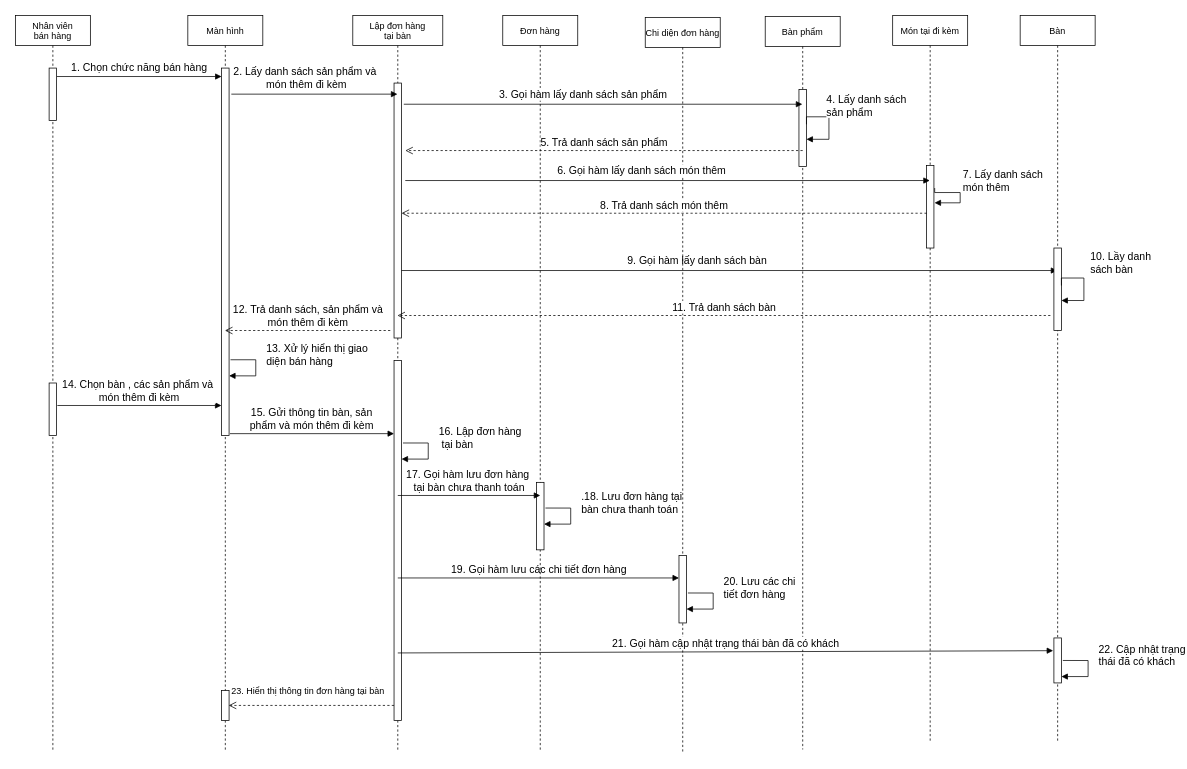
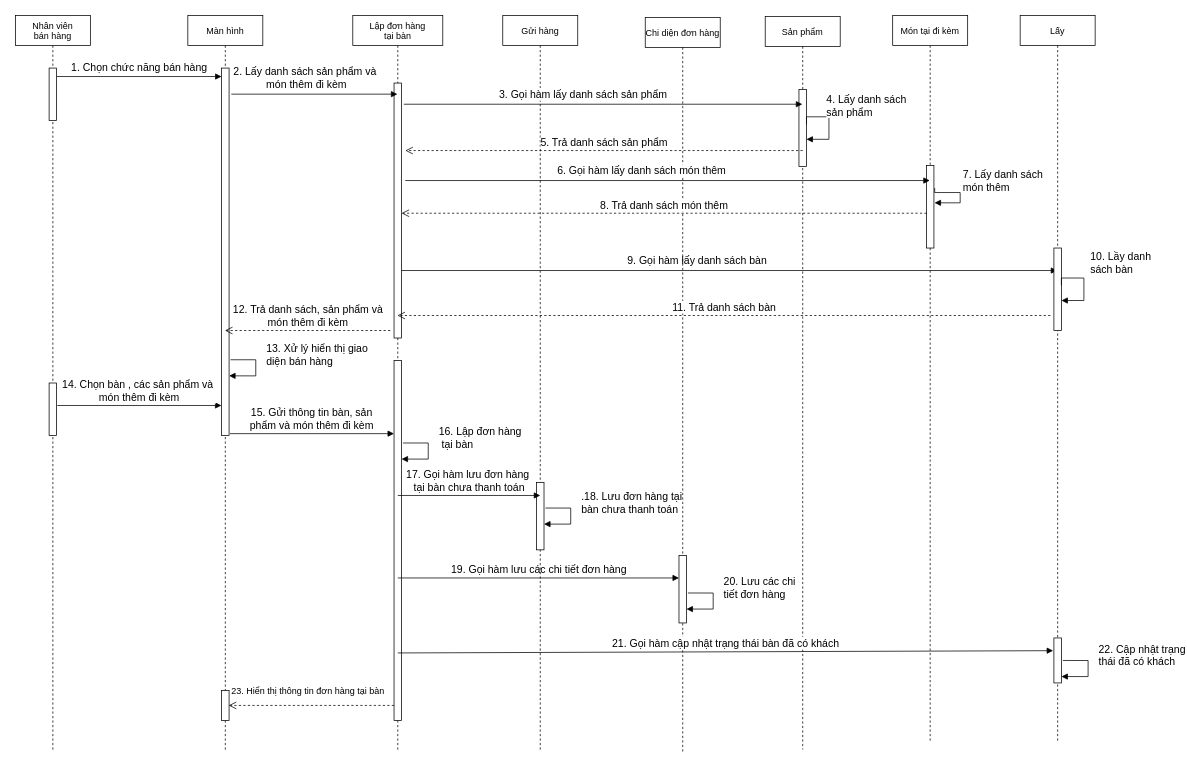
- <mxCell id="22" value="Đơn hàng" style="shape=umlLifeline;perimeter=lifelinePerimeter;container=1;collapsible=0;recursiveResize=0;rounded=0;shadow=0;strokeWidth=1;" vertex="1" parent="1"><mxGeometry x="670" y="20" width="100" height="980" as="geometry" /></mxCell>
+ <mxCell id="22" value="Gửi hàng" style="shape=umlLifeline;perimeter=lifelinePerimeter;container=1;collapsible=0;recursiveResize=0;rounded=0;shadow=0;strokeWidth=1;" vertex="1" parent="1"><mxGeometry x="670" y="20" width="100" height="980" as="geometry" /></mxCell>
- <mxCell id="39" value="Bàn" style="shape=umlLifeline;perimeter=lifelinePerimeter;container=1;collapsible=0;recursiveResize=0;rounded=0;shadow=0;strokeWidth=1;" vertex="1" parent="1"><mxGeometry x="1360" y="20" width="100" height="970" as="geometry" /></mxCell>
+ <mxCell id="39" value="Lấy" style="shape=umlLifeline;perimeter=lifelinePerimeter;container=1;collapsible=0;recursiveResize=0;rounded=0;shadow=0;strokeWidth=1;" vertex="1" parent="1"><mxGeometry x="1360" y="20" width="100" height="970" as="geometry" /></mxCell>
- <mxCell id="17" value="Bàn phẩm" style="shape=umlLifeline;perimeter=lifelinePerimeter;container=1;collapsible=0;recursiveResize=0;rounded=0;shadow=0;strokeWidth=1;" vertex="1" parent="1"><mxGeometry x="1020" y="21.25" width="100" height="977.5" as="geometry" /></mxCell>
+ <mxCell id="17" value="Sản phẩm" style="shape=umlLifeline;perimeter=lifelinePerimeter;container=1;collapsible=0;recursiveResize=0;rounded=0;shadow=0;strokeWidth=1;" vertex="1" parent="1"><mxGeometry x="1020" y="21.25" width="100" height="977.5" as="geometry" /></mxCell>
